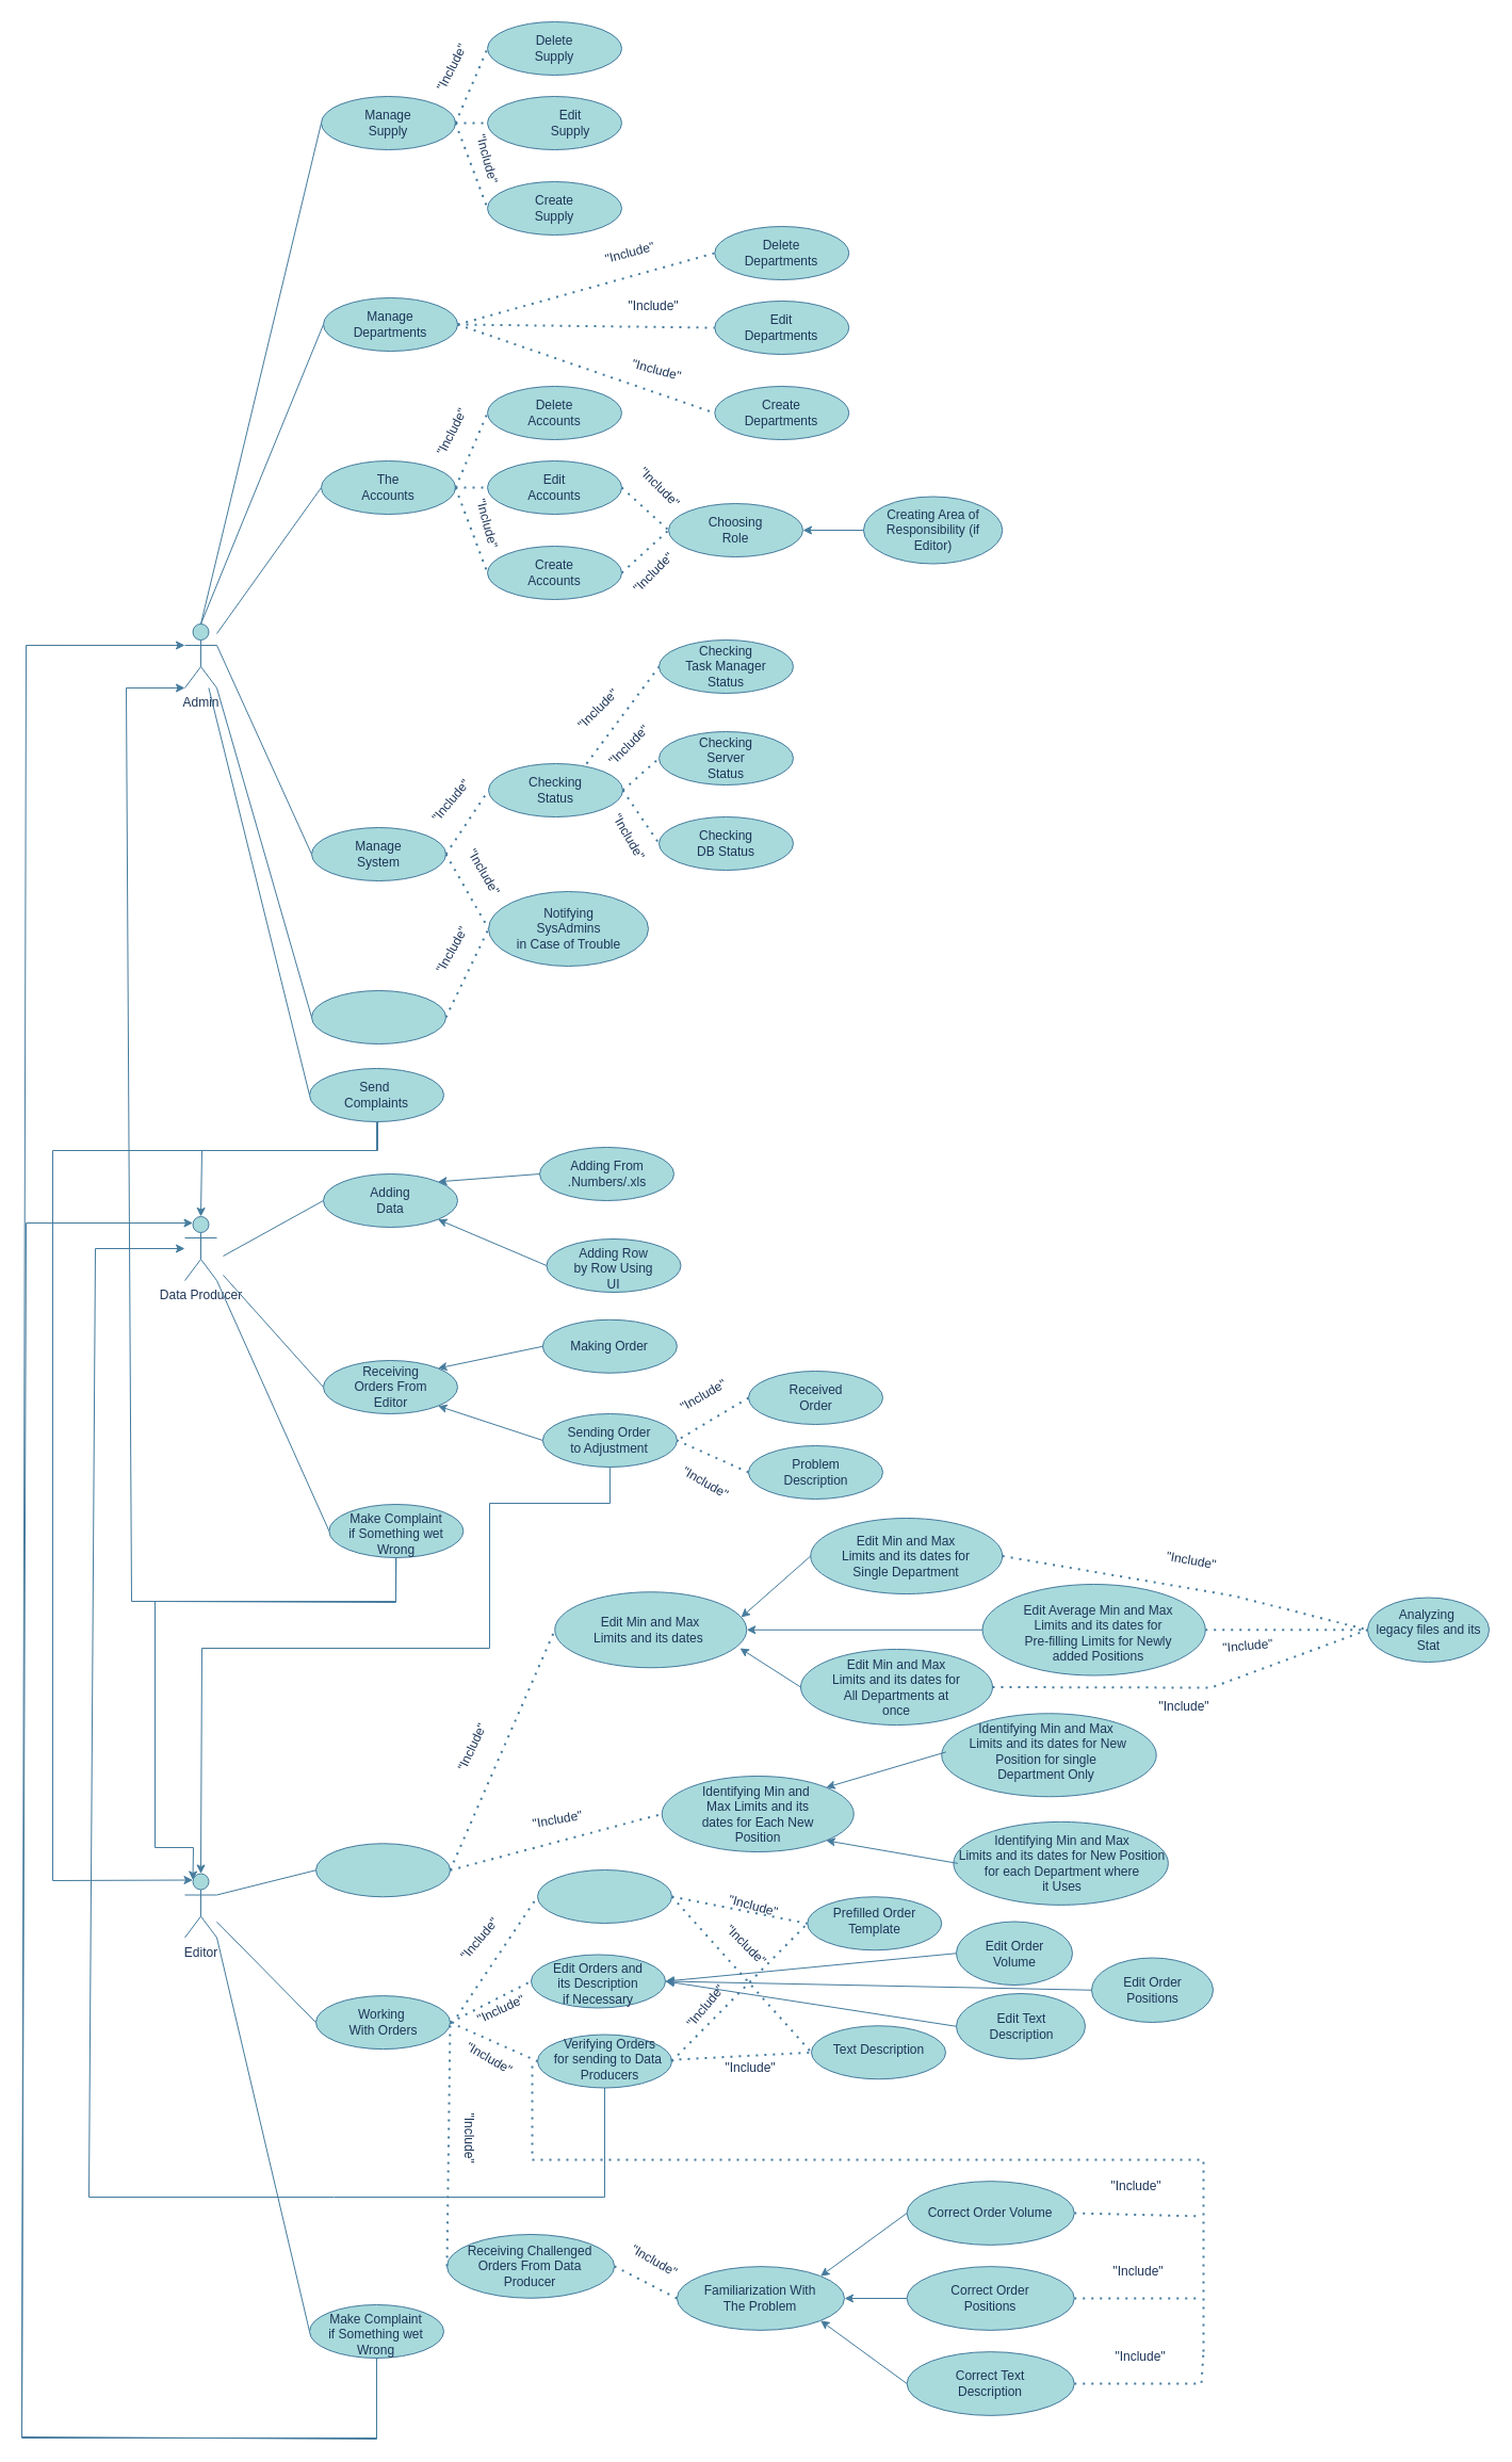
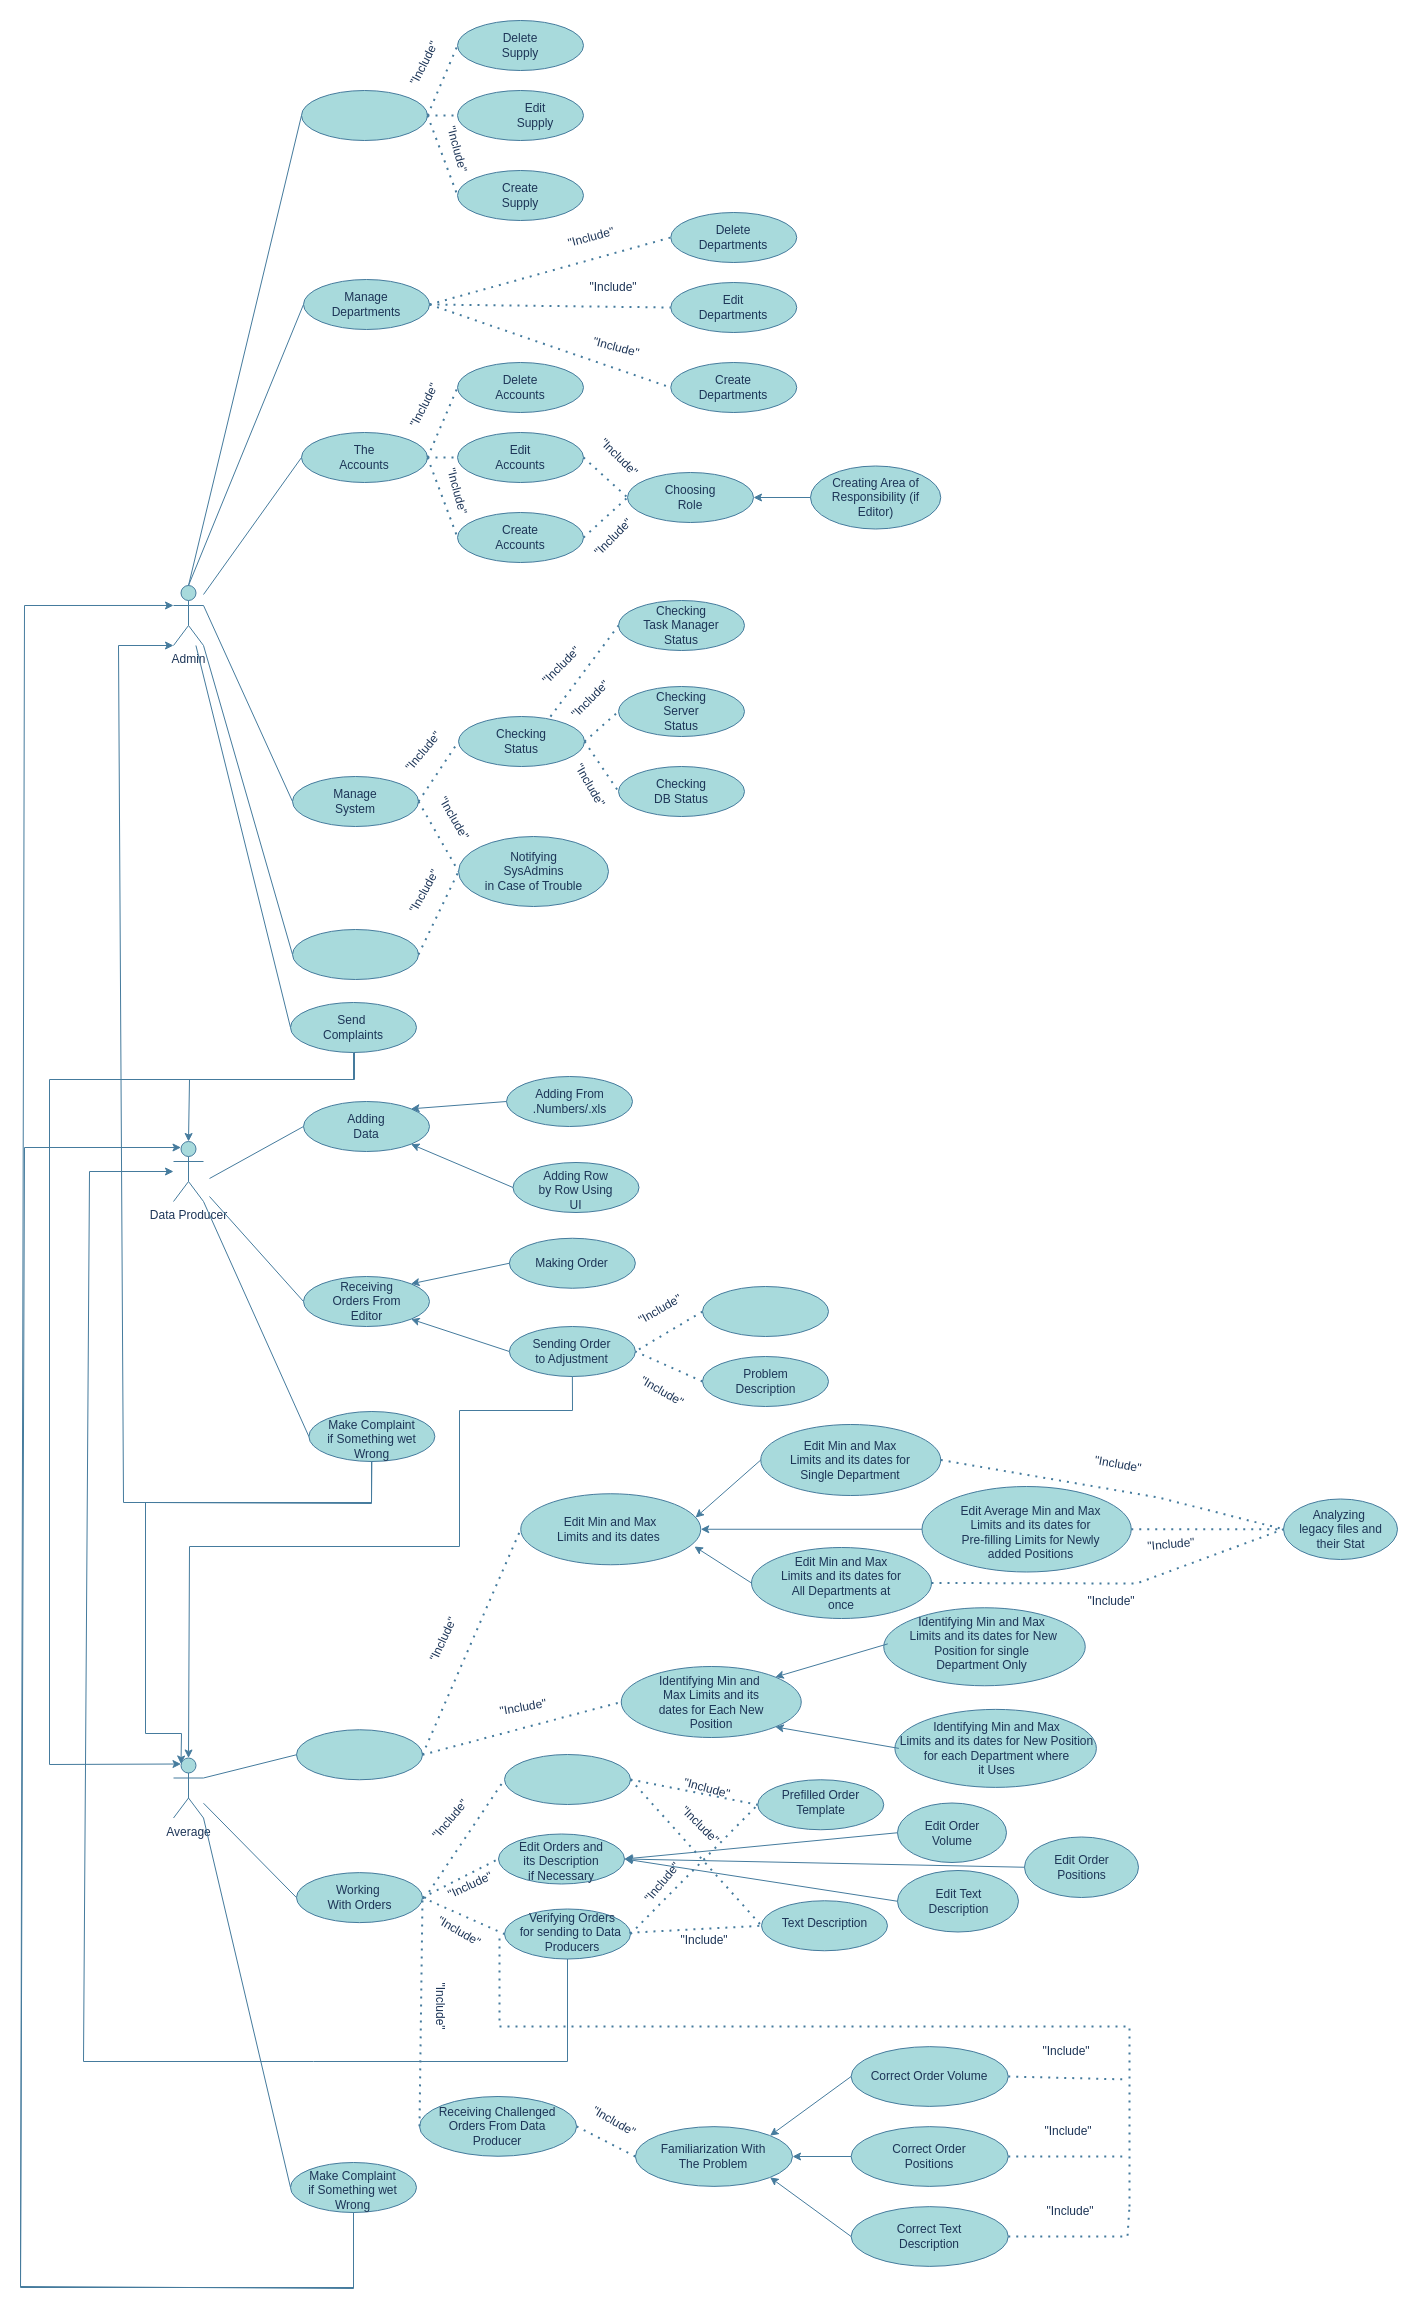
- <mxCell id="157" value="Manage Supply" style="text;html=1;strokeColor=none;fillColor=none;align=center;verticalAlign=middle;whiteSpace=wrap;rounded=0;labelBackgroundColor=none;fontColor=#1D3557;" parent="1" vertex="1"><mxGeometry x="334" y="100" width="60" height="30" as="geometry" /></mxCell>
- <mxCell id="108" value="Received Order" style="text;html=1;strokeColor=none;fillColor=none;align=center;verticalAlign=middle;whiteSpace=wrap;rounded=0;labelBackgroundColor=none;fontColor=#1D3557;" parent="1" vertex="1"><mxGeometry x="724.5" y="1297.75" width="81" height="26.5" as="geometry" /></mxCell>
- <mxCell id="212" value="Analyzing&amp;nbsp;&lt;br&gt;legacy files and its Stat" style="text;html=1;strokeColor=none;fillColor=none;align=center;verticalAlign=middle;whiteSpace=wrap;rounded=0;labelBackgroundColor=none;fontColor=#1D3557;" vertex="1" parent="1"><mxGeometry x="1289.68" y="1514" width="100.63" height="29.5" as="geometry" /></mxCell>
+ <mxCell id="212" value="Analyzing&amp;nbsp;&lt;br&gt;legacy files and their Stat" style="text;html=1;strokeColor=none;fillColor=none;align=center;verticalAlign=middle;whiteSpace=wrap;rounded=0;labelBackgroundColor=none;fontColor=#1D3557;" vertex="1" parent="1"><mxGeometry x="1289.68" y="1514" width="100.63" height="29.5" as="geometry" /></mxCell>
- <mxCell id="52" value="Editor" style="shape=umlActor;verticalLabelPosition=bottom;verticalAlign=top;html=1;outlineConnect=0;labelBackgroundColor=none;fillColor=#A8DADC;strokeColor=#457B9D;fontColor=#1D3557;" parent="1" vertex="1"><mxGeometry x="173" y="1757.5" width="30" height="60" as="geometry" /></mxCell>
+ <mxCell id="52" value="Average" style="shape=umlActor;verticalLabelPosition=bottom;verticalAlign=top;html=1;outlineConnect=0;labelBackgroundColor=none;fillColor=#A8DADC;strokeColor=#457B9D;fontColor=#1D3557;" parent="1" vertex="1"><mxGeometry x="173" y="1757.5" width="30" height="60" as="geometry" /></mxCell>
